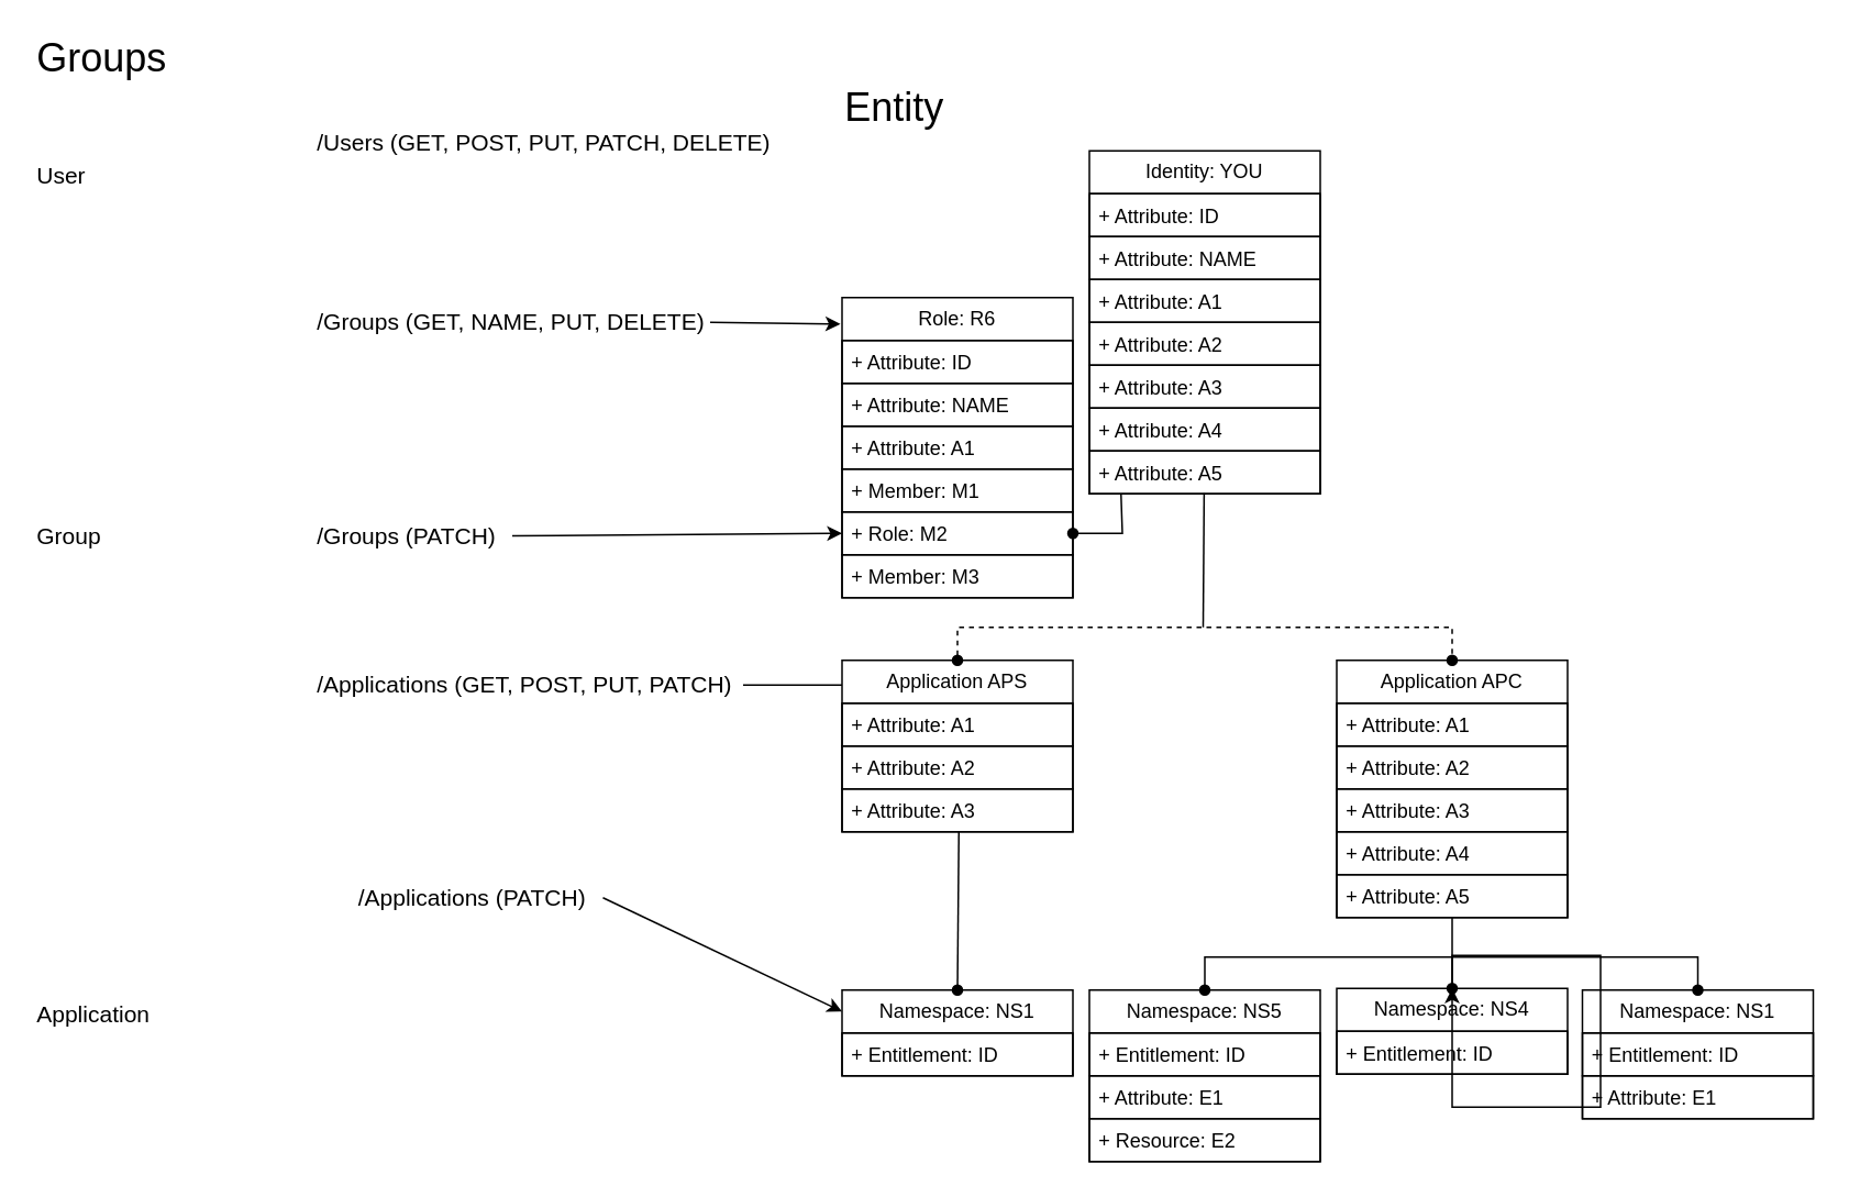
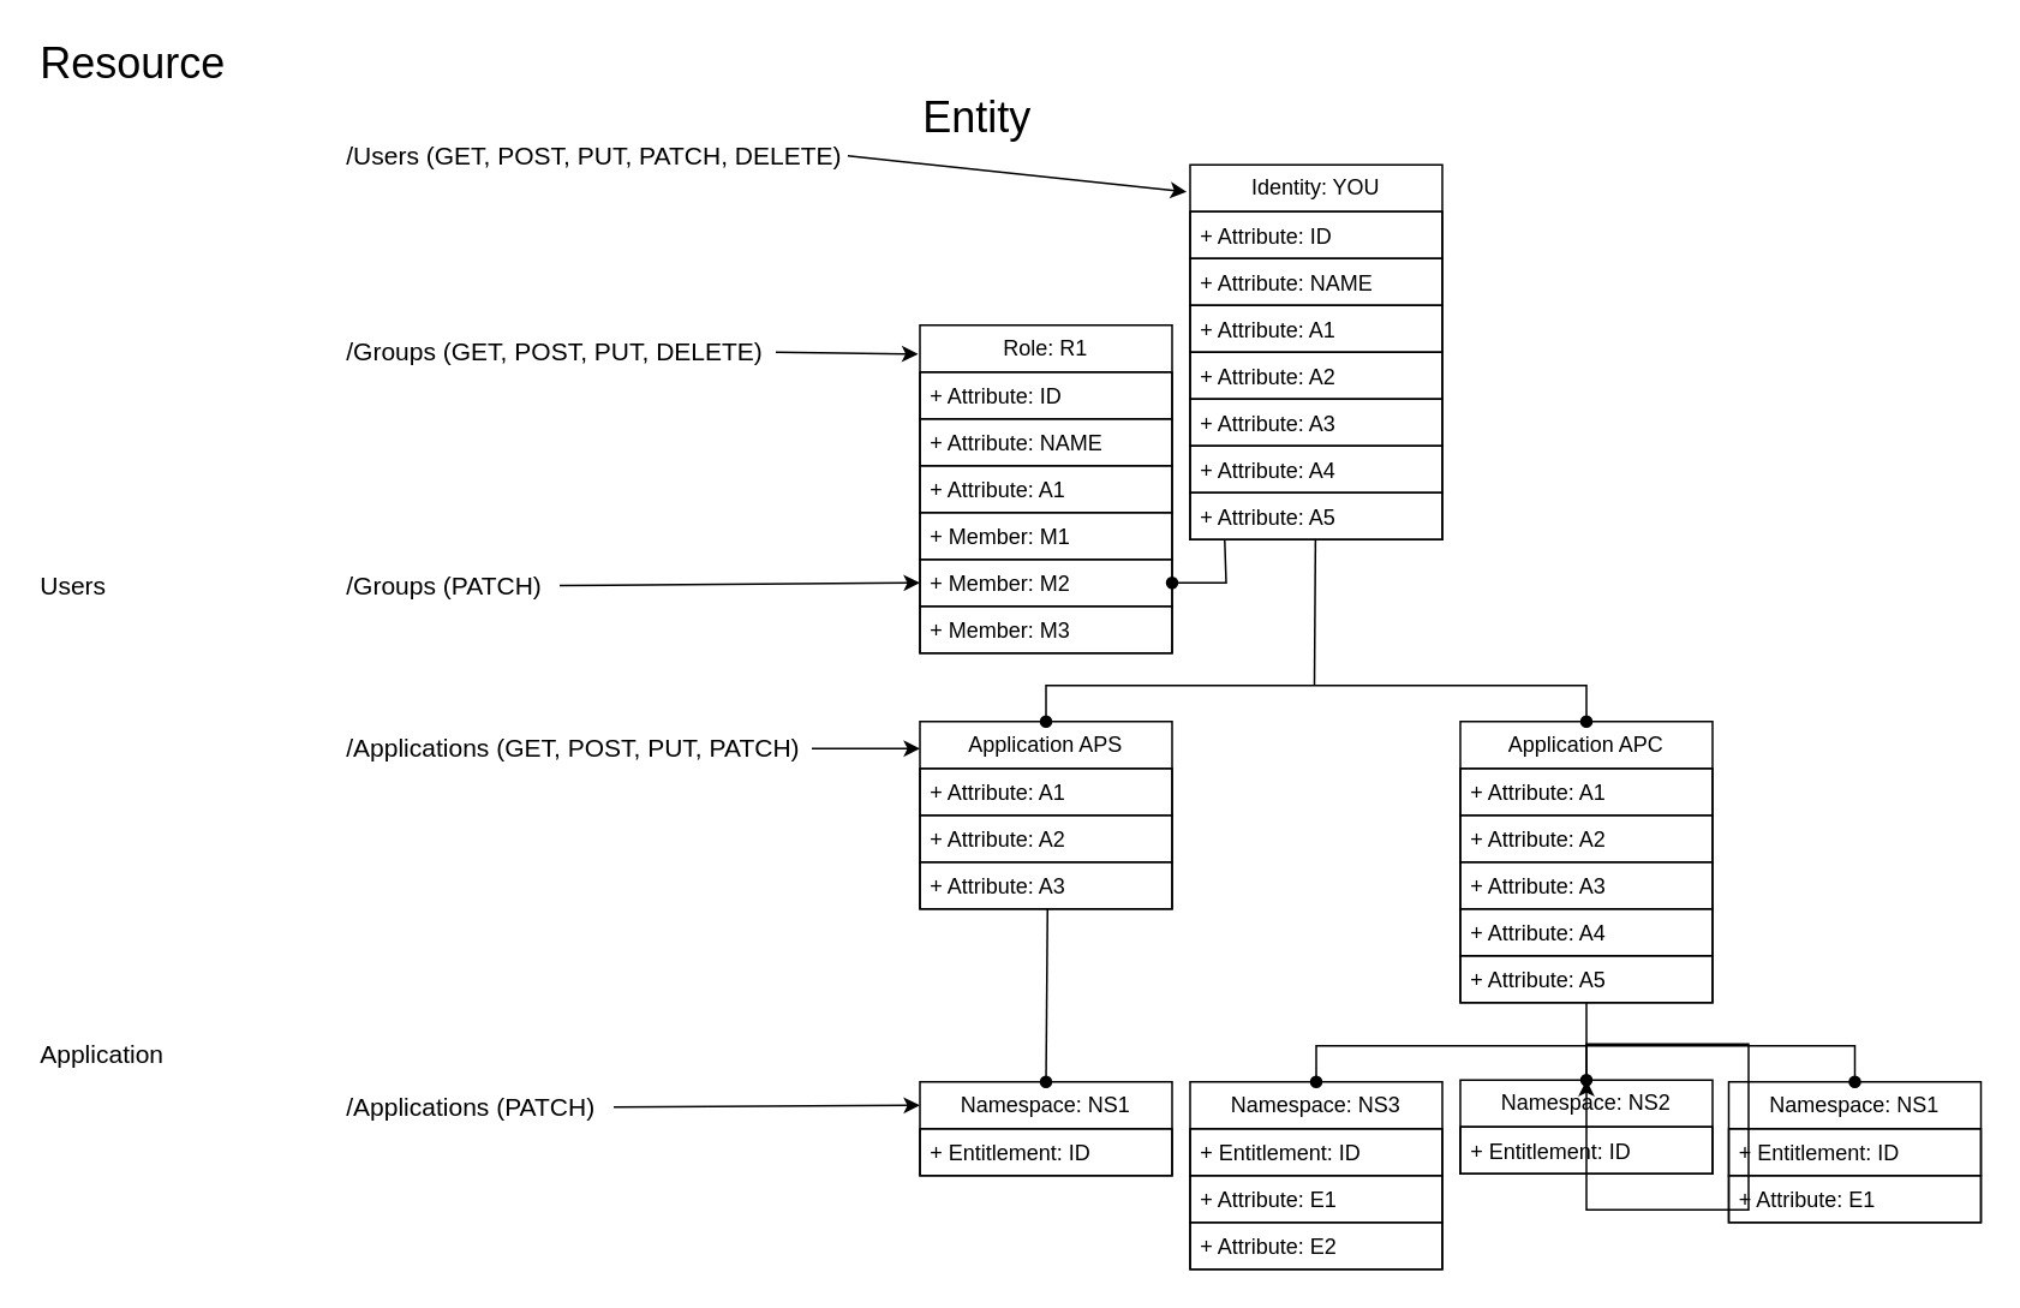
- <mxCell id="51" value="Groups" style="text;strokeColor=none;align=left;fillColor=none;html=1;verticalAlign=middle;whiteSpace=wrap;rounded=0;fontColor=#000000;fontSize=24;" vertex="1" parent="1"><mxGeometry x="20" y="20" width="150" height="30" as="geometry" /></mxCell>
+ <mxCell id="51" value="Resource" style="text;strokeColor=none;align=left;fillColor=none;html=1;verticalAlign=middle;whiteSpace=wrap;rounded=0;fontColor=#000000;fontSize=24;" vertex="1" parent="1"><mxGeometry x="20" y="20" width="150" height="30" as="geometry" /></mxCell>
+ <mxCell id="57" value="" style="endArrow=classic;html=1;rounded=0;entryX=-0.014;entryY=0.072;entryDx=0;entryDy=0;strokeColor=#000000;exitX=1;exitY=0.5;exitDx=0;exitDy=0;entryPerimeter=0;" edge="1" parent="1" source="46" target="8"><mxGeometry width="50" height="50" relative="1" as="geometry"><mxPoint x="440" y="205" as="sourcePoint" /><mxPoint x="519" y="206" as="targetPoint" /></mxGeometry></mxCell>
- <mxCell id="52" value="User" style="text;strokeColor=none;align=left;fillColor=none;html=1;verticalAlign=middle;whiteSpace=wrap;rounded=0;fontColor=#000000;fontSize=14;" vertex="1" parent="1"><mxGeometry x="20" y="91" width="150" height="30" as="geometry" /></mxCell>
- <mxCell id="16" value="Role: R6" style="swimlane;fontStyle=0;childLayout=stackLayout;horizontal=1;startSize=26;fillColor=none;horizontalStack=0;resizeParent=1;resizeParentMax=0;resizeLast=0;collapsible=1;marginBottom=0;whiteSpace=wrap;html=1;fontColor=#000000;strokeColor=#000000;" vertex="1" parent="1"><mxGeometry x="510" y="180" width="140" height="182" as="geometry" /></mxCell>
+ <mxCell id="16" value="Role: R1" style="swimlane;fontStyle=0;childLayout=stackLayout;horizontal=1;startSize=26;fillColor=none;horizontalStack=0;resizeParent=1;resizeParentMax=0;resizeLast=0;collapsible=1;marginBottom=0;whiteSpace=wrap;html=1;fontColor=#000000;strokeColor=#000000;" vertex="1" parent="1"><mxGeometry x="510" y="180" width="140" height="182" as="geometry" /></mxCell>
- <mxCell id="47" value="/Groups (GET, NAME, PUT, DELETE)" style="text;strokeColor=none;align=left;fillColor=none;html=1;verticalAlign=middle;whiteSpace=wrap;rounded=0;fontColor=#000000;fontSize=14;" vertex="1" parent="1"><mxGeometry x="190" y="180" width="240" height="30" as="geometry" /></mxCell>
+ <mxCell id="47" value="/Groups (GET, POST, PUT, DELETE)" style="text;strokeColor=none;align=left;fillColor=none;html=1;verticalAlign=middle;whiteSpace=wrap;rounded=0;fontColor=#000000;fontSize=14;" vertex="1" parent="1"><mxGeometry x="190" y="180" width="240" height="30" as="geometry" /></mxCell>
- <mxCell id="21" value="+ Role: M2" style="text;strokeColor=#000000;fillColor=none;align=left;verticalAlign=top;spacingLeft=4;spacingRight=4;overflow=hidden;rotatable=0;points=[[0,0.5],[1,0.5]];portConstraint=eastwest;whiteSpace=wrap;html=1;fontColor=#000000;" vertex="1" parent="16"><mxGeometry y="130" width="140" height="26" as="geometry" /></mxCell>
+ <mxCell id="21" value="+ Member: M2" style="text;strokeColor=#000000;fillColor=none;align=left;verticalAlign=top;spacingLeft=4;spacingRight=4;overflow=hidden;rotatable=0;points=[[0,0.5],[1,0.5]];portConstraint=eastwest;whiteSpace=wrap;html=1;fontColor=#000000;" vertex="1" parent="16"><mxGeometry y="130" width="140" height="26" as="geometry" /></mxCell>
- <mxCell id="53" value="Group" style="text;strokeColor=none;align=left;fillColor=none;html=1;verticalAlign=middle;whiteSpace=wrap;rounded=0;fontColor=#000000;fontSize=14;" vertex="1" parent="1"><mxGeometry x="20" y="310" width="150" height="30" as="geometry" /></mxCell>
+ <mxCell id="53" value="Users" style="text;strokeColor=none;align=left;fillColor=none;html=1;verticalAlign=middle;whiteSpace=wrap;rounded=0;fontColor=#000000;fontSize=14;" vertex="1" parent="1"><mxGeometry x="20" y="310" width="150" height="30" as="geometry" /></mxCell>
- <mxCell id="4" value="" style="endArrow=oval;html=1;rounded=0;edgeStyle=elbowEdgeStyle;fontColor=#000000;strokeColor=#000000;startArrow=oval;startFill=1;endFill=1;exitX=0.5;exitY=0;exitDx=0;exitDy=0;entryX=0.5;entryY=0;entryDx=0;entryDy=0;dashed=1;" edge="1" parent="1" source="36" target="40"><mxGeometry width="50" height="50" relative="1" as="geometry"><mxPoint x="600" y="380" as="sourcePoint" /><mxPoint x="880" y="380" as="targetPoint" /><Array as="points"><mxPoint x="730" y="380" /></Array></mxGeometry></mxCell>
+ <mxCell id="4" value="" style="endArrow=oval;html=1;rounded=0;edgeStyle=elbowEdgeStyle;fontColor=#000000;strokeColor=#000000;startArrow=oval;startFill=1;endFill=1;exitX=0.5;exitY=0;exitDx=0;exitDy=0;entryX=0.5;entryY=0;entryDx=0;entryDy=0;" edge="1" parent="1" source="36" target="40"><mxGeometry width="50" height="50" relative="1" as="geometry"><mxPoint x="600" y="380" as="sourcePoint" /><mxPoint x="880" y="380" as="targetPoint" /><Array as="points"><mxPoint x="730" y="380" /></Array></mxGeometry></mxCell>
- <mxCell id="59" value="" style="endArrow=none;html=1;rounded=0;entryX=0;entryY=0.144;entryDx=0;entryDy=0;strokeColor=#000000;exitX=1;exitY=0.5;exitDx=0;exitDy=0;entryPerimeter=0;" edge="1" parent="1" source="49" target="36"><mxGeometry width="50" height="50" relative="1" as="geometry"><mxPoint x="350" y="624" as="sourcePoint" /><mxPoint x="520" y="623" as="targetPoint" /></mxGeometry></mxCell>
+ <mxCell id="59" value="" style="endArrow=classic;html=1;rounded=0;entryX=0;entryY=0.144;entryDx=0;entryDy=0;strokeColor=#000000;exitX=1;exitY=0.5;exitDx=0;exitDy=0;entryPerimeter=0;" edge="1" parent="1" source="49" target="36"><mxGeometry width="50" height="50" relative="1" as="geometry"><mxPoint x="350" y="624" as="sourcePoint" /><mxPoint x="520" y="623" as="targetPoint" /></mxGeometry></mxCell>
- <mxCell id="50" value="/Applications (PATCH)" style="text;strokeColor=none;align=left;fillColor=none;html=1;verticalAlign=middle;whiteSpace=wrap;rounded=0;fontColor=#000000;fontSize=14;" vertex="1" parent="1"><mxGeometry x="215" y="529" width="150" height="30" as="geometry" /></mxCell>
+ <mxCell id="50" value="/Applications (PATCH)" style="text;strokeColor=none;align=left;fillColor=none;html=1;verticalAlign=middle;whiteSpace=wrap;rounded=0;fontColor=#000000;fontSize=14;" vertex="1" parent="1"><mxGeometry x="190" y="599" width="150" height="30" as="geometry" /></mxCell>
- <mxCell id="25" value="Namespace: NS4" style="swimlane;fontStyle=0;childLayout=stackLayout;horizontal=1;startSize=26;fillColor=none;horizontalStack=0;resizeParent=1;resizeParentMax=0;resizeLast=0;collapsible=1;marginBottom=0;whiteSpace=wrap;html=1;fontColor=#000000;strokeColor=#000000;" vertex="1" parent="1"><mxGeometry x="810" y="599" width="140" height="52" as="geometry" /></mxCell>
+ <mxCell id="25" value="Namespace: NS2" style="swimlane;fontStyle=0;childLayout=stackLayout;horizontal=1;startSize=26;fillColor=none;horizontalStack=0;resizeParent=1;resizeParentMax=0;resizeLast=0;collapsible=1;marginBottom=0;whiteSpace=wrap;html=1;fontColor=#000000;strokeColor=#000000;" vertex="1" parent="1"><mxGeometry x="810" y="599" width="140" height="52" as="geometry" /></mxCell>
- <mxCell id="30" value="Namespace: NS5" style="swimlane;fontStyle=0;childLayout=stackLayout;horizontal=1;startSize=26;fillColor=none;horizontalStack=0;resizeParent=1;resizeParentMax=0;resizeLast=0;collapsible=1;marginBottom=0;whiteSpace=wrap;html=1;fontColor=#000000;strokeColor=#000000;" vertex="1" parent="1"><mxGeometry x="660" y="600" width="140" height="104" as="geometry" /></mxCell>
+ <mxCell id="30" value="Namespace: NS3" style="swimlane;fontStyle=0;childLayout=stackLayout;horizontal=1;startSize=26;fillColor=none;horizontalStack=0;resizeParent=1;resizeParentMax=0;resizeLast=0;collapsible=1;marginBottom=0;whiteSpace=wrap;html=1;fontColor=#000000;strokeColor=#000000;" vertex="1" parent="1"><mxGeometry x="660" y="600" width="140" height="104" as="geometry" /></mxCell>
- <mxCell id="54" value="Application" style="text;strokeColor=none;align=left;fillColor=none;html=1;verticalAlign=middle;whiteSpace=wrap;rounded=0;fontColor=#000000;fontSize=14;" vertex="1" parent="1"><mxGeometry x="20" y="600" width="150" height="30" as="geometry" /></mxCell>
+ <mxCell id="54" value="Application" style="text;strokeColor=none;align=left;fillColor=none;html=1;verticalAlign=middle;whiteSpace=wrap;rounded=0;fontColor=#000000;fontSize=14;" vertex="1" parent="1"><mxGeometry x="20" y="570" width="150" height="30" as="geometry" /></mxCell>
- <mxCell id="33" value="+ Resource: E2" style="text;strokeColor=#000000;fillColor=none;align=left;verticalAlign=top;spacingLeft=4;spacingRight=4;overflow=hidden;rotatable=0;points=[[0,0.5],[1,0.5]];portConstraint=eastwest;whiteSpace=wrap;html=1;fontColor=#000000;" vertex="1" parent="30"><mxGeometry y="78" width="140" height="26" as="geometry" /></mxCell>
+ <mxCell id="33" value="+ Attribute: E2" style="text;strokeColor=#000000;fillColor=none;align=left;verticalAlign=top;spacingLeft=4;spacingRight=4;overflow=hidden;rotatable=0;points=[[0,0.5],[1,0.5]];portConstraint=eastwest;whiteSpace=wrap;html=1;fontColor=#000000;" vertex="1" parent="30"><mxGeometry y="78" width="140" height="26" as="geometry" /></mxCell>
